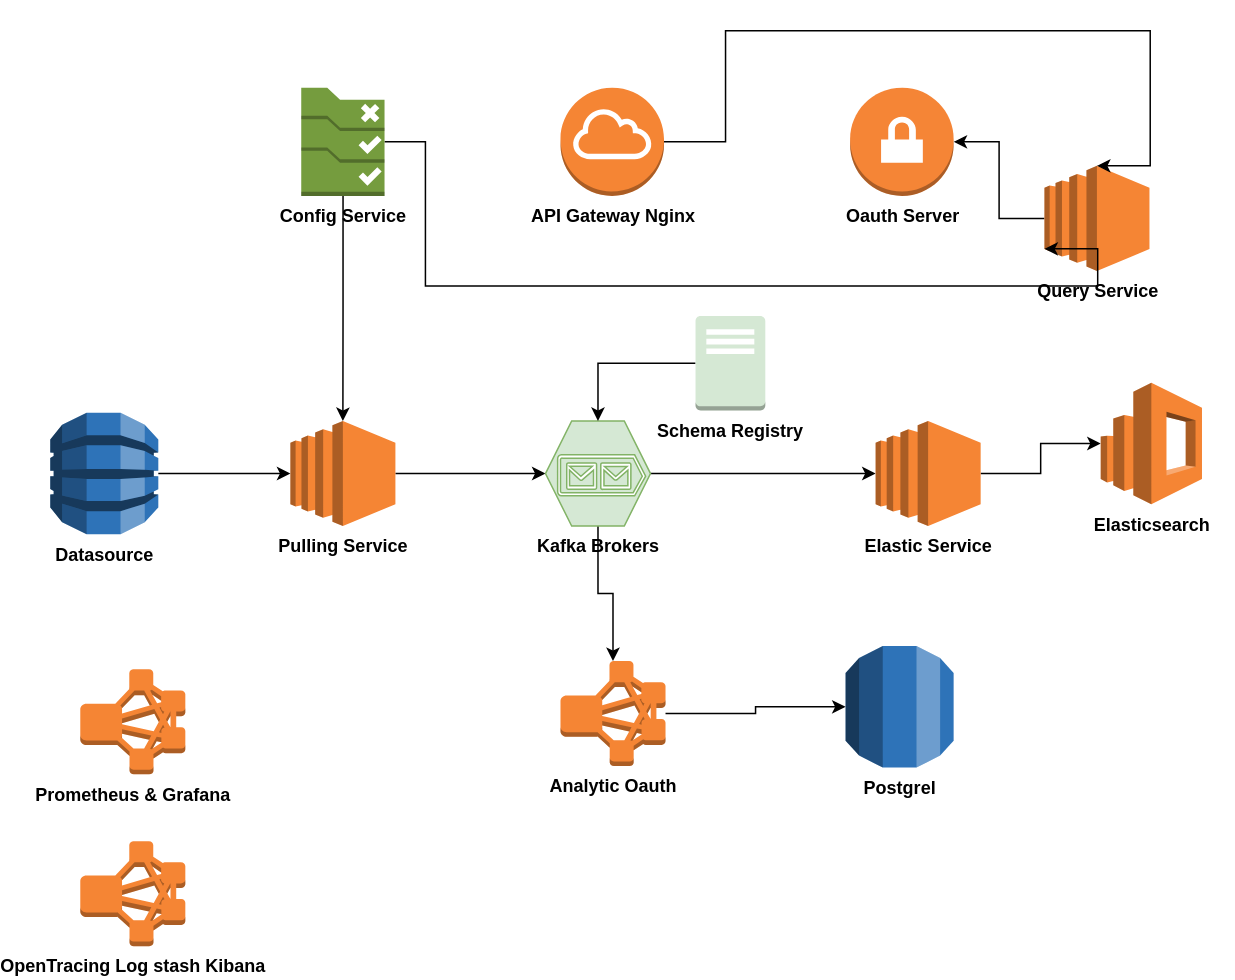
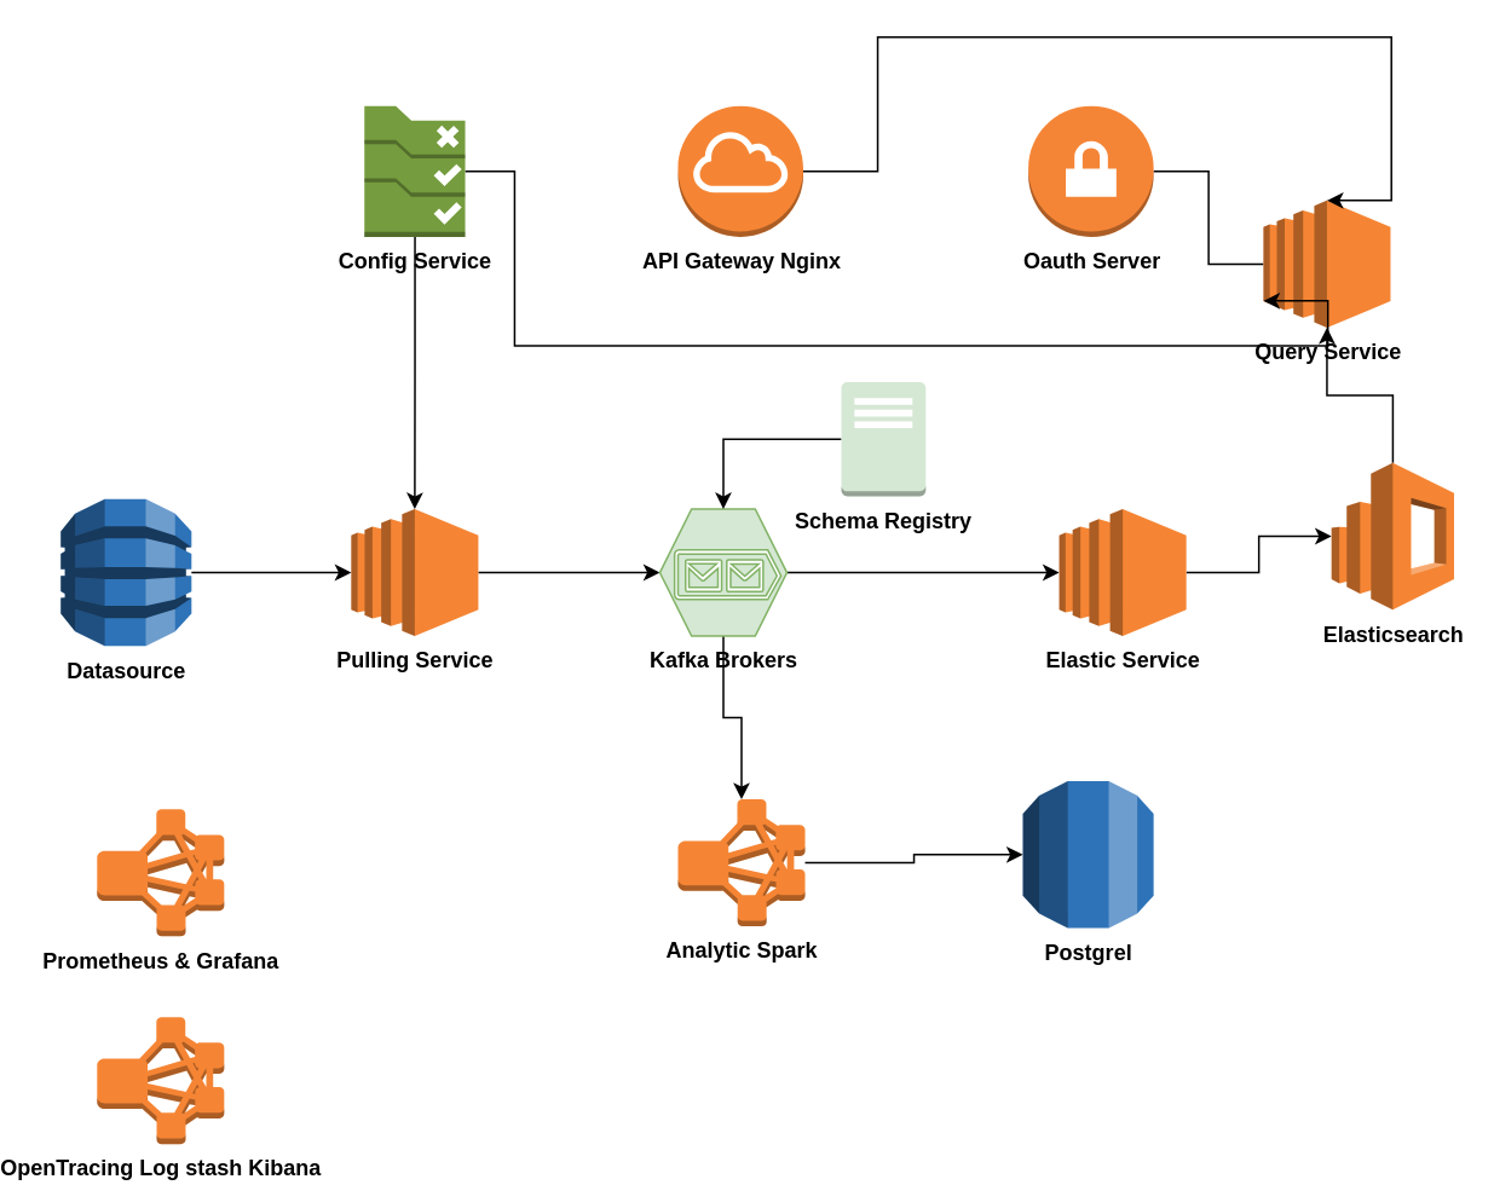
- <mxCell id="15" style="edgeStyle=orthogonalEdgeStyle;rounded=0;orthogonalLoop=1;jettySize=auto;html=1;entryX=1;entryY=0.5;entryDx=0;entryDy=0;entryPerimeter=0;" edge="1" parent="1" source="16" target="22"><mxGeometry relative="1" as="geometry" /></mxCell>
+ <mxCell id="15" style="edgeStyle=orthogonalEdgeStyle;rounded=0;orthogonalLoop=1;jettySize=auto;html=1;entryX=1;entryY=0.5;entryDx=0;entryDy=0;entryPerimeter=0;endArrow=none;" edge="1" parent="1" source="16" target="22"><mxGeometry relative="1" as="geometry" /></mxCell>
+ <mxCell id="13" style="edgeStyle=orthogonalEdgeStyle;rounded=0;orthogonalLoop=1;jettySize=auto;html=1;entryX=0.5;entryY=1;entryDx=0;entryDy=0;entryPerimeter=0;" edge="1" parent="1" source="14" target="16"><mxGeometry relative="1" as="geometry" /></mxCell>
- <mxCell id="18" value="&lt;b&gt;Analytic Oauth&lt;/b&gt;" style="outlineConnect=0;dashed=0;verticalLabelPosition=bottom;verticalAlign=top;align=center;html=1;shape=mxgraph.aws3.emr_cluster;fillColor=#F58534;gradientColor=none;" vertex="1" parent="1"><mxGeometry x="360" y="440" width="70" height="70" as="geometry" /></mxCell>
+ <mxCell id="18" value="&lt;b&gt;Analytic Spark&lt;/b&gt;" style="outlineConnect=0;dashed=0;verticalLabelPosition=bottom;verticalAlign=top;align=center;html=1;shape=mxgraph.aws3.emr_cluster;fillColor=#F58534;gradientColor=none;" vertex="1" parent="1"><mxGeometry x="360" y="440" width="70" height="70" as="geometry" /></mxCell>
